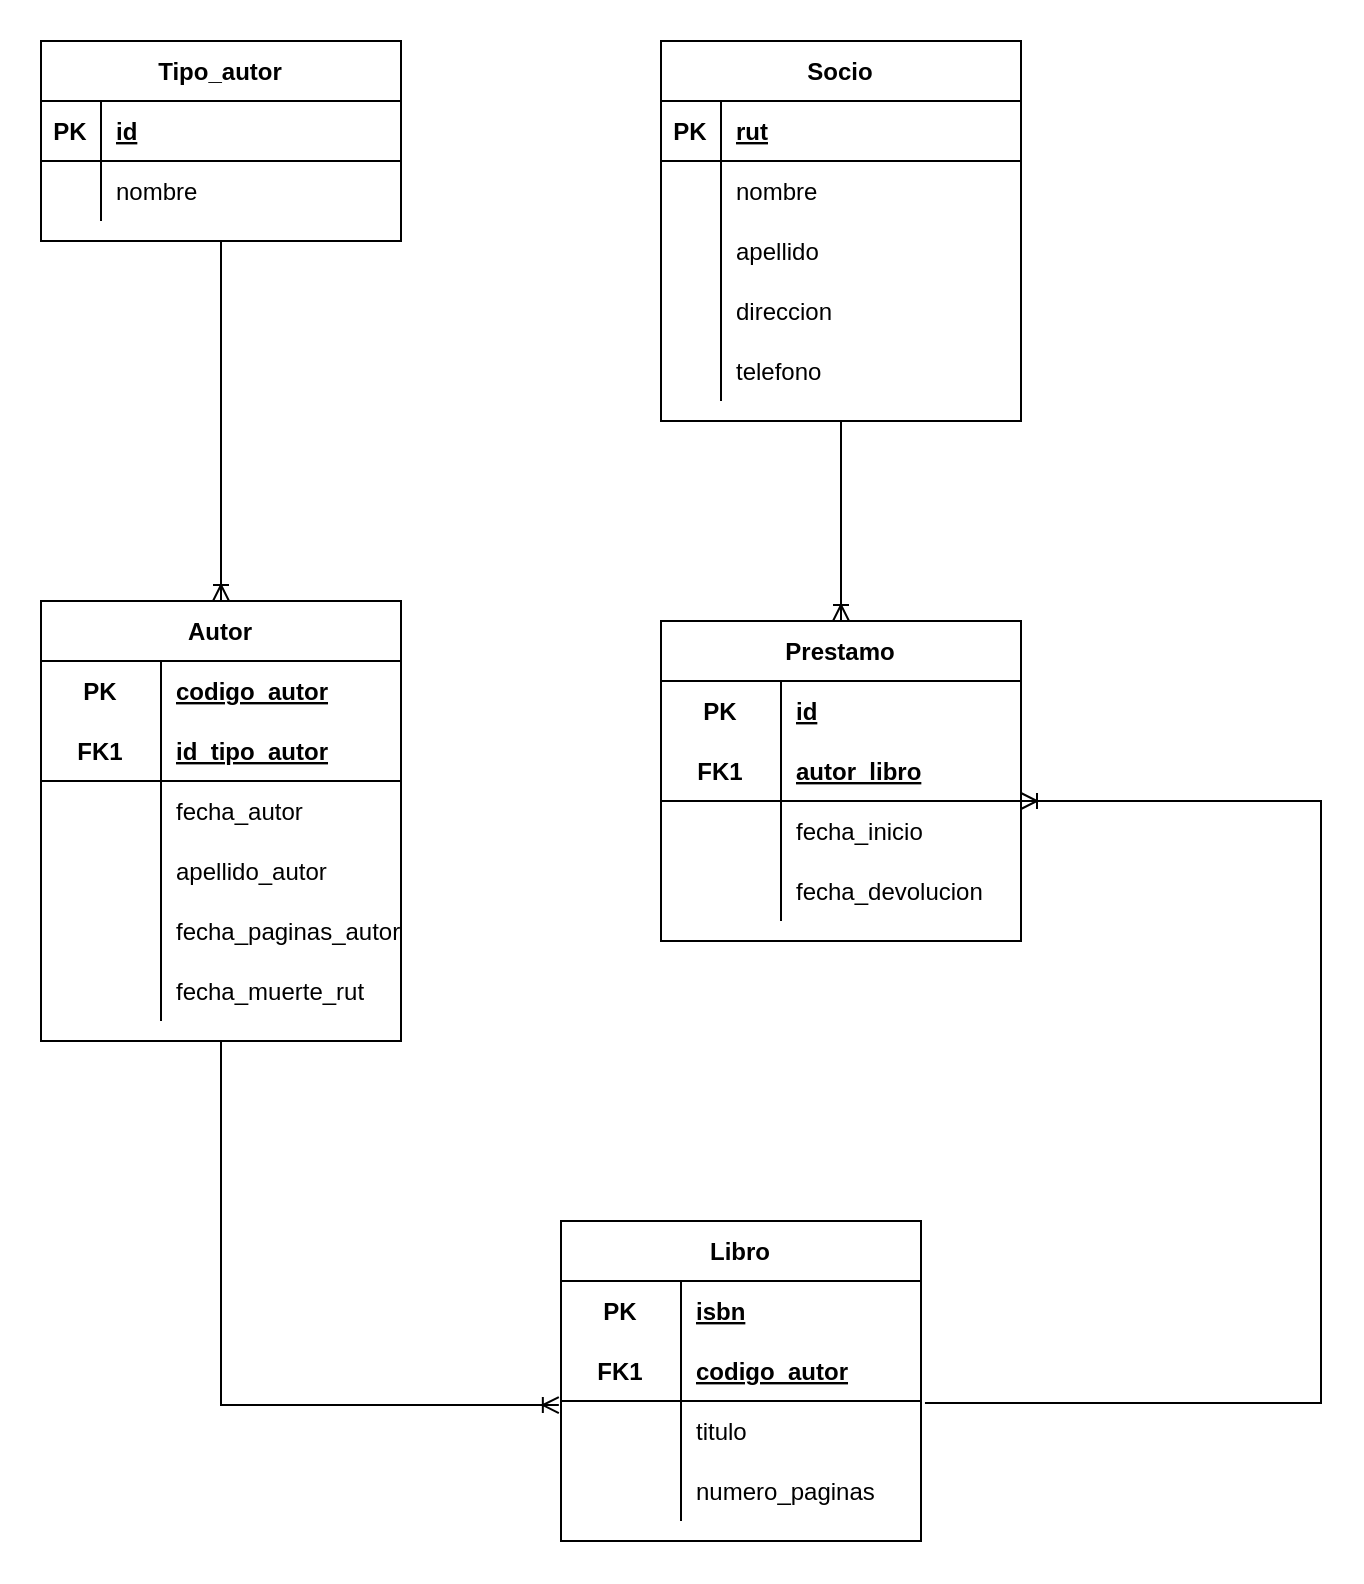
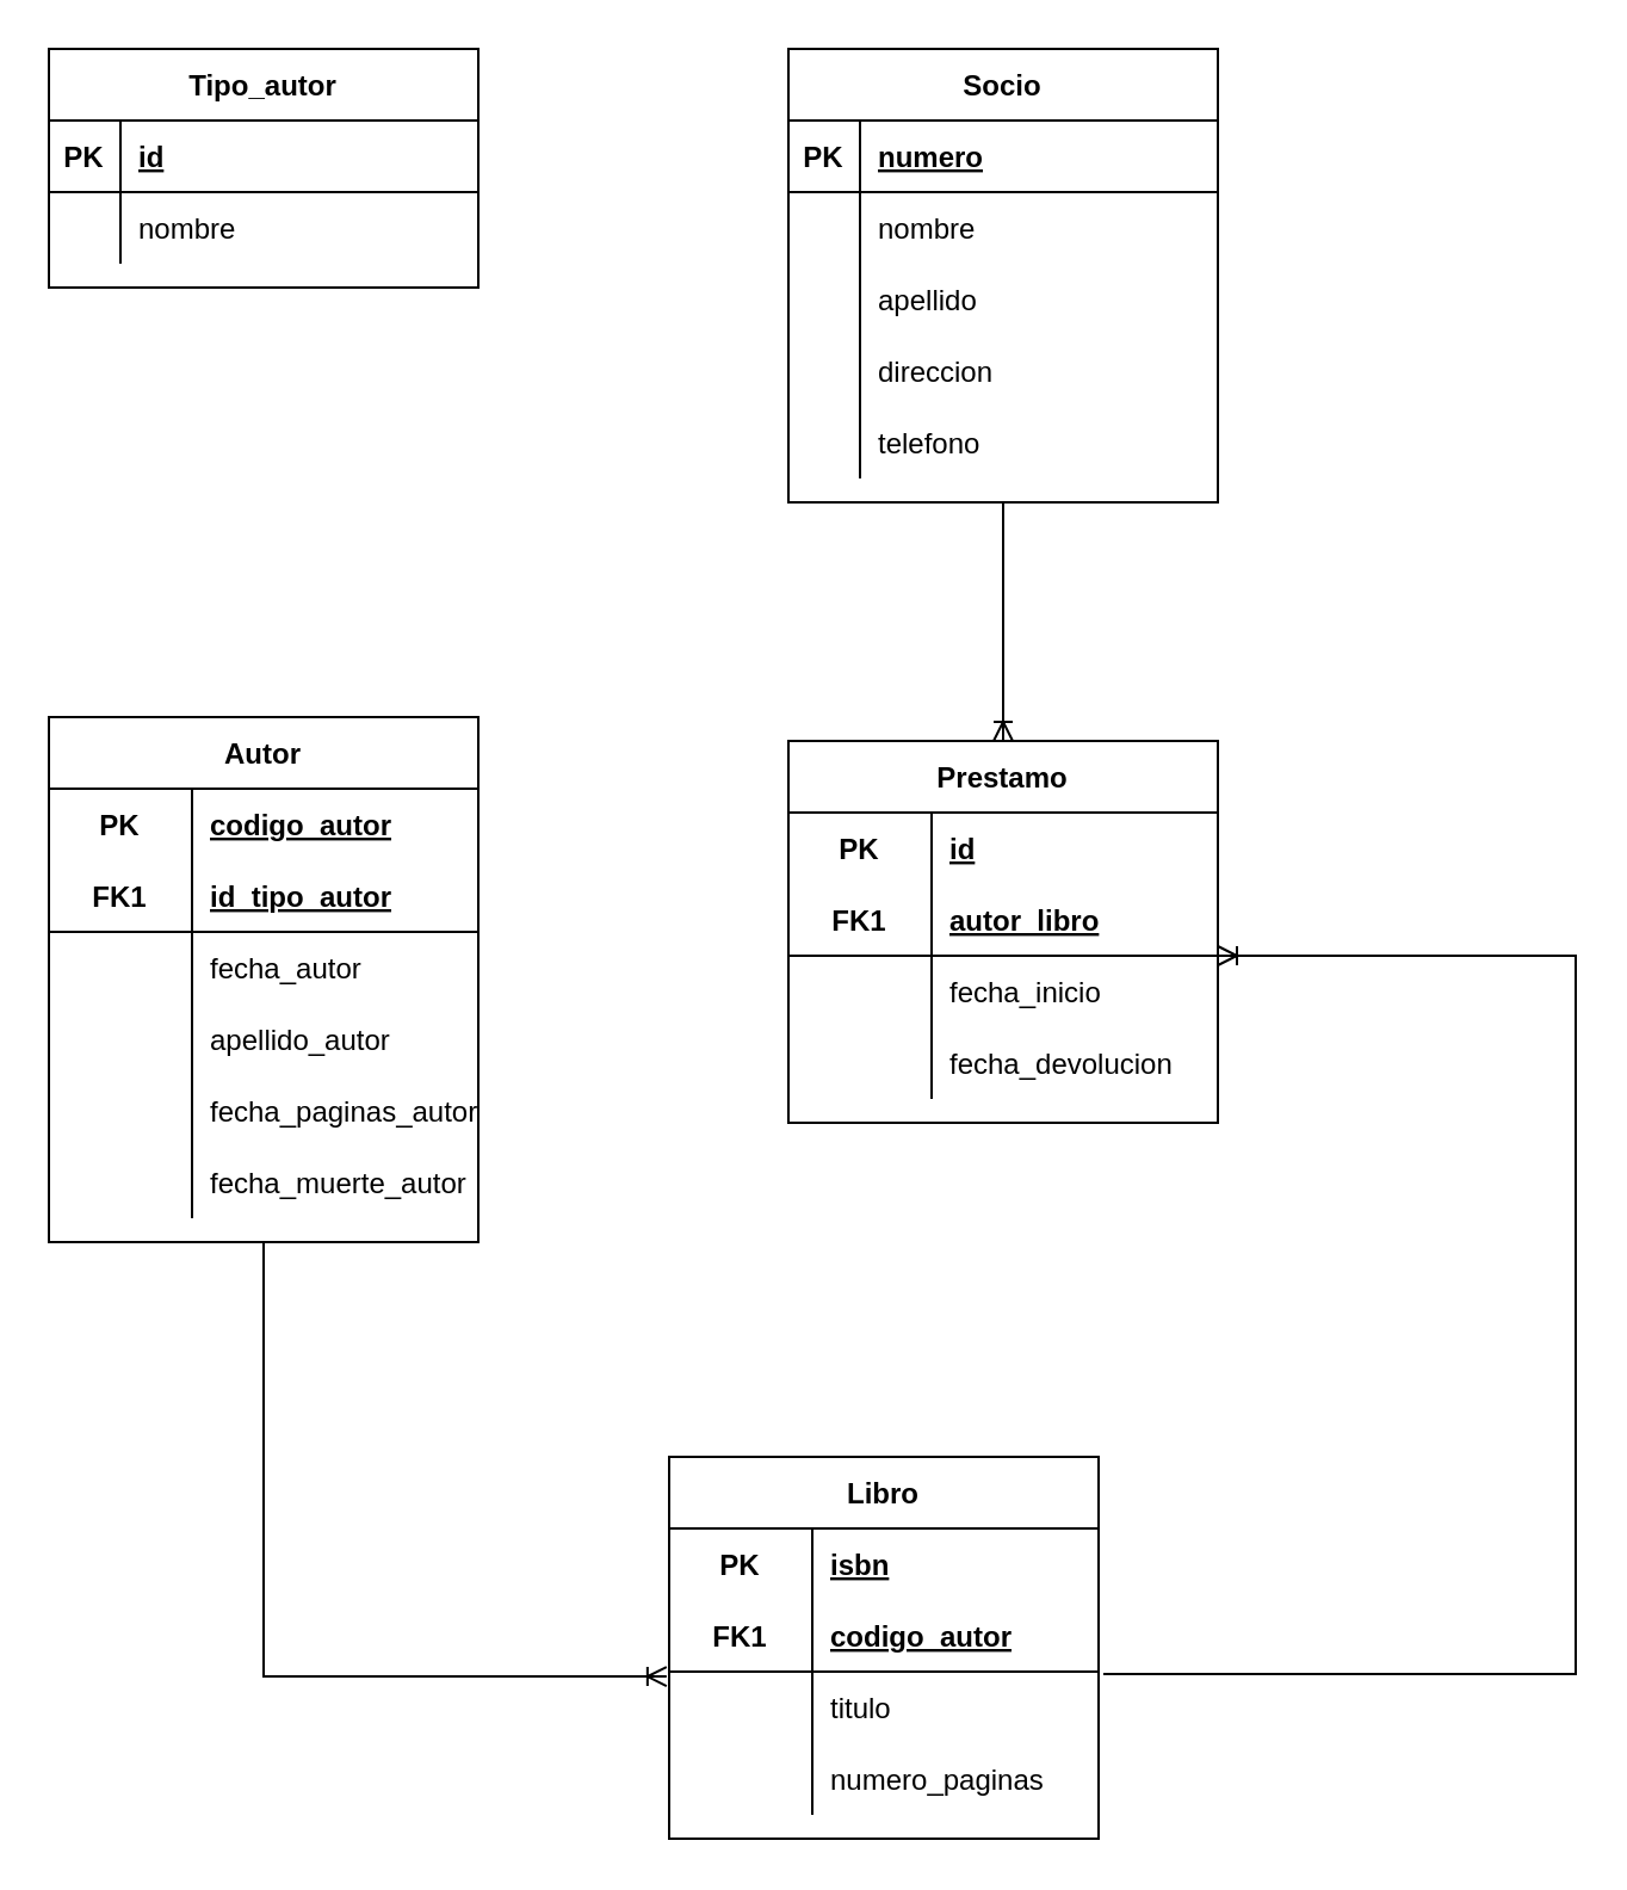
- <mxCell id="57" value="rut" style="shape=partialRectangle;connectable=0;fillColor=none;top=0;left=0;bottom=0;right=0;align=left;spacingLeft=6;fontStyle=5;overflow=hidden;" vertex="1" parent="55"><mxGeometry x="30" width="150" height="30" as="geometry"><mxRectangle width="150" height="30" as="alternateBounds" /></mxGeometry></mxCell>
+ <mxCell id="57" value="numero" style="shape=partialRectangle;connectable=0;fillColor=none;top=0;left=0;bottom=0;right=0;align=left;spacingLeft=6;fontStyle=5;overflow=hidden;" vertex="1" parent="55"><mxGeometry x="30" width="150" height="30" as="geometry"><mxRectangle width="150" height="30" as="alternateBounds" /></mxGeometry></mxCell>
- <mxCell id="70" value="" style="fontSize=12;html=1;endArrow=ERoneToMany;rounded=0;exitX=0.5;exitY=1;exitDx=0;exitDy=0;entryX=0.5;entryY=0;entryDx=0;entryDy=0;" edge="1" parent="1" source="2" target="9"><mxGeometry width="100" height="100" relative="1" as="geometry"><mxPoint x="350" y="280" as="sourcePoint" /><mxPoint x="450" y="180" as="targetPoint" /></mxGeometry></mxCell>
- <mxCell id="27" value="fecha_muerte_rut" style="shape=partialRectangle;connectable=0;fillColor=none;top=0;left=0;bottom=0;right=0;align=left;spacingLeft=6;overflow=hidden;" vertex="1" parent="25"><mxGeometry x="60" width="120" height="30" as="geometry"><mxRectangle width="120" height="30" as="alternateBounds" /></mxGeometry></mxCell>
+ <mxCell id="27" value="fecha_muerte_autor" style="shape=partialRectangle;connectable=0;fillColor=none;top=0;left=0;bottom=0;right=0;align=left;spacingLeft=6;overflow=hidden;" vertex="1" parent="25"><mxGeometry x="60" width="120" height="30" as="geometry"><mxRectangle width="120" height="30" as="alternateBounds" /></mxGeometry></mxCell>
